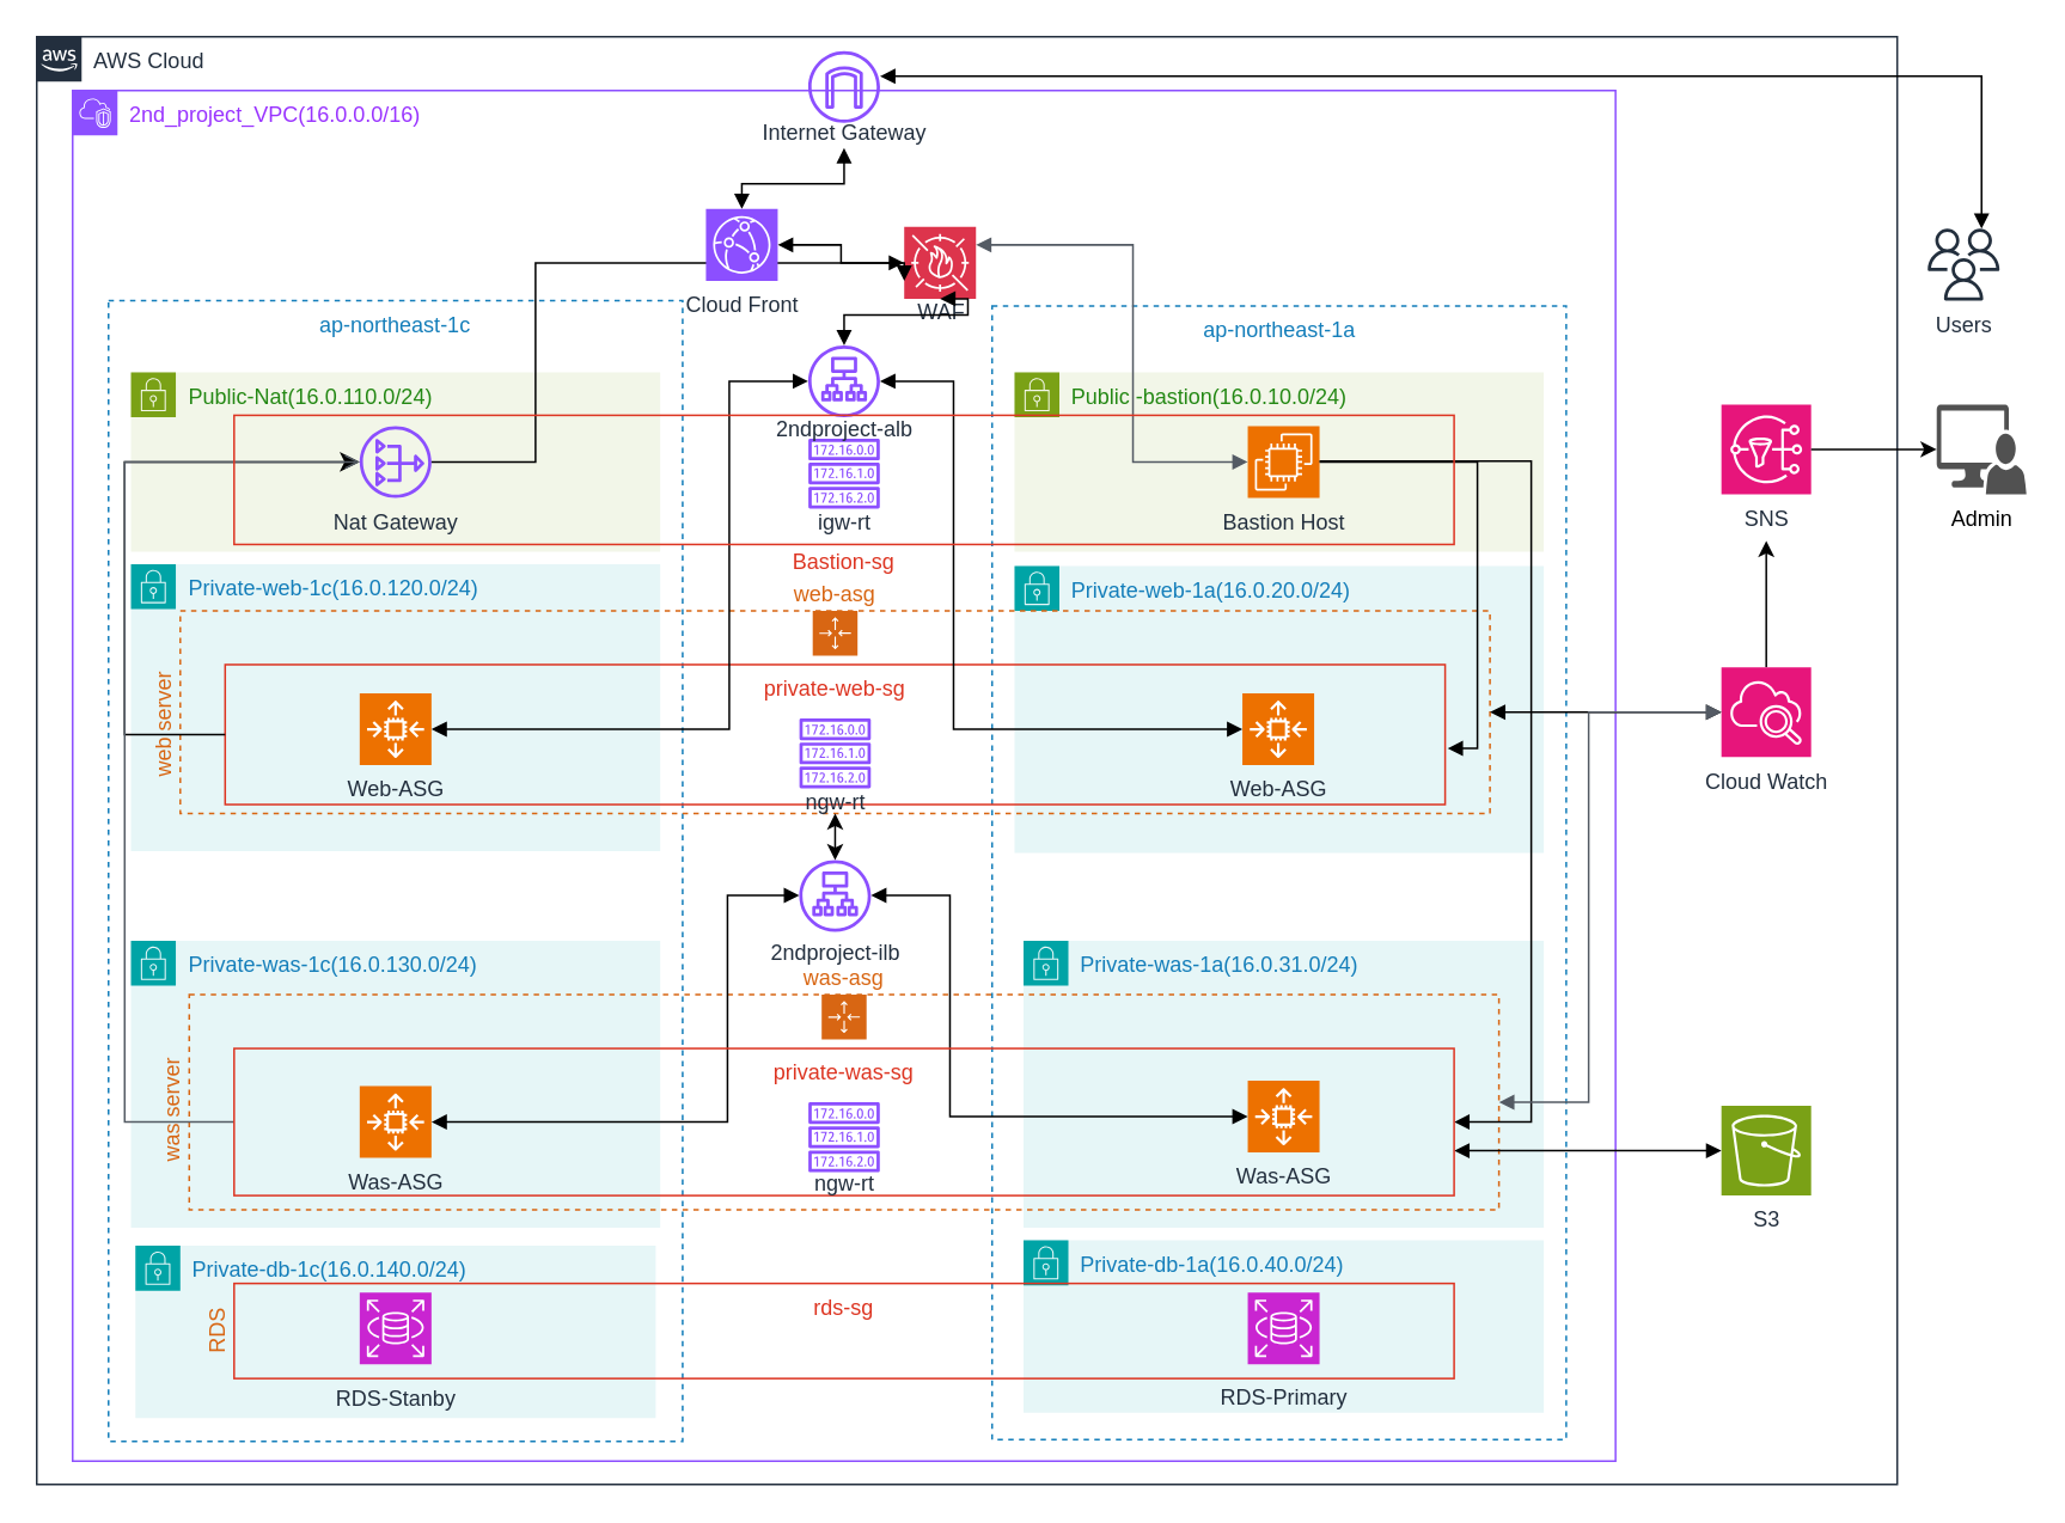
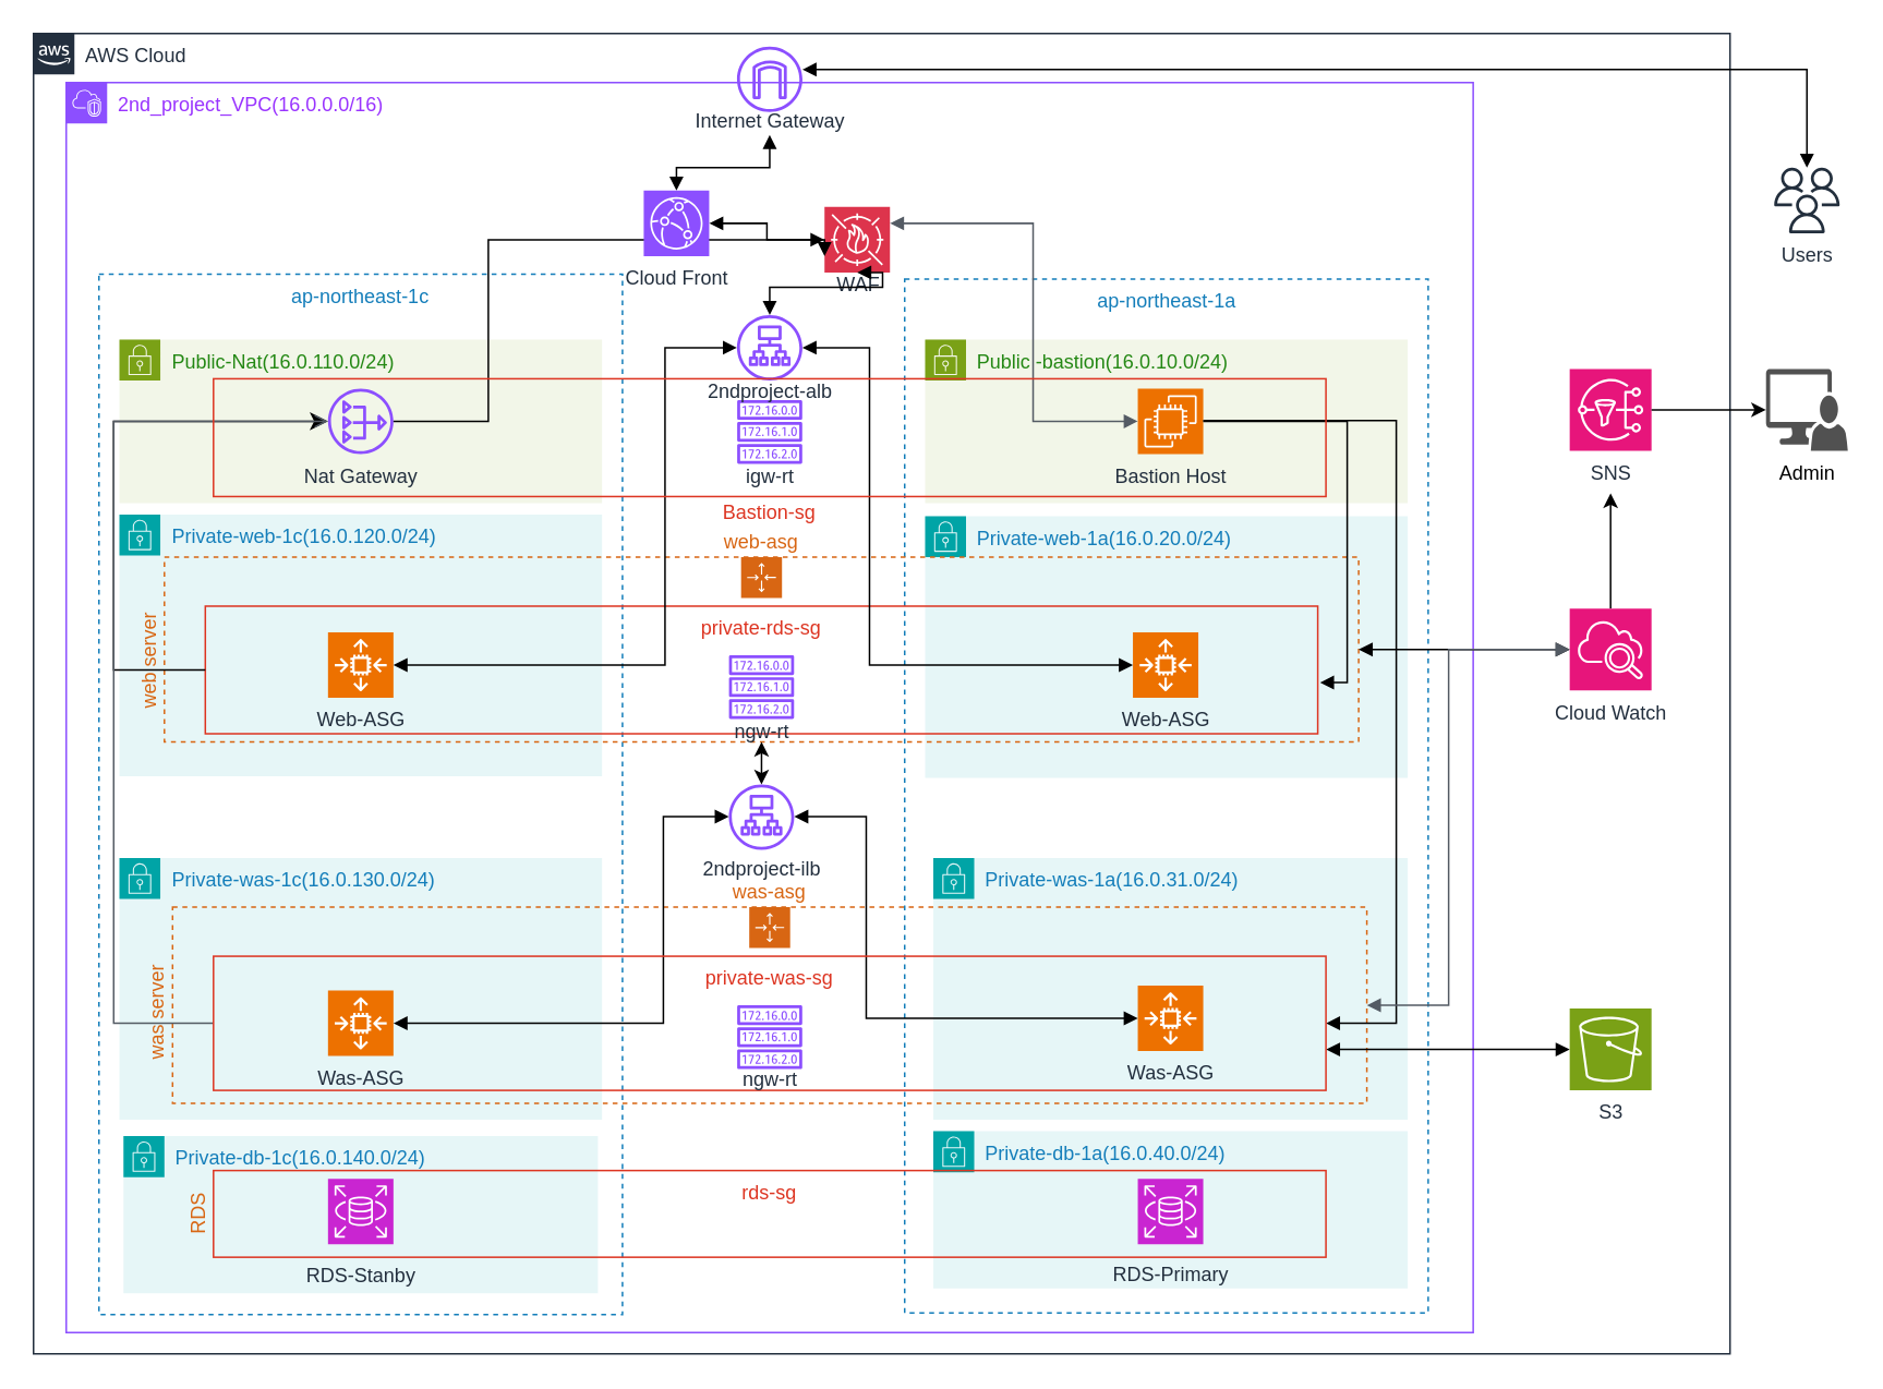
- <mxCell id="14" value="Users" style="sketch=0;outlineConnect=0;fontColor=#232F3E;gradientColor=none;fillColor=#232F3D;strokeColor=none;dashed=0;verticalLabelPosition=bottom;verticalAlign=top;align=center;html=1;fontSize=12;fontStyle=0;aspect=fixed;pointerEvents=1;shape=mxgraph.aws4.users;" parent="1" vertex="1"><mxGeometry x="1074" y="127" width="40" height="40" as="geometry" /></mxCell>
+ <mxCell id="14" value="Users" style="sketch=0;outlineConnect=0;fontColor=#232F3E;gradientColor=none;fillColor=#232F3D;strokeColor=none;dashed=0;verticalLabelPosition=bottom;verticalAlign=top;align=center;html=1;fontSize=12;fontStyle=0;aspect=fixed;pointerEvents=1;shape=mxgraph.aws4.users;" parent="1" vertex="1"><mxGeometry x="1084" y="102" width="40" height="40" as="geometry" /></mxCell>
- <mxCell id="10" value="private-web-sg" style="fillColor=none;strokeColor=#DD3522;verticalAlign=top;fontStyle=0;fontColor=#DD3522;whiteSpace=wrap;html=1;labelPosition=center;verticalLabelPosition=middle;align=center;horizontal=1;" parent="9" vertex="1"><mxGeometry x="25" y="30" width="680" height="78" as="geometry" /></mxCell>
+ <mxCell id="10" value="private-rds-sg" style="fillColor=none;strokeColor=#DD3522;verticalAlign=top;fontStyle=0;fontColor=#DD3522;whiteSpace=wrap;html=1;labelPosition=center;verticalLabelPosition=middle;align=center;horizontal=1;" parent="9" vertex="1"><mxGeometry x="25" y="30" width="680" height="78" as="geometry" /></mxCell>
